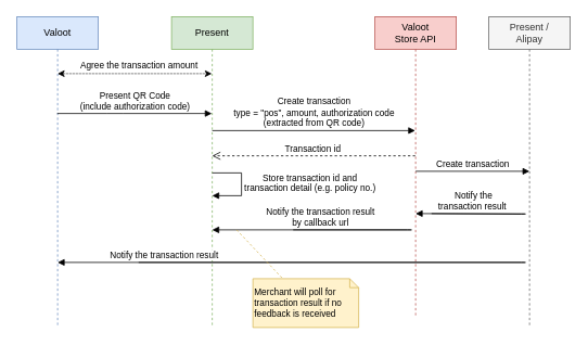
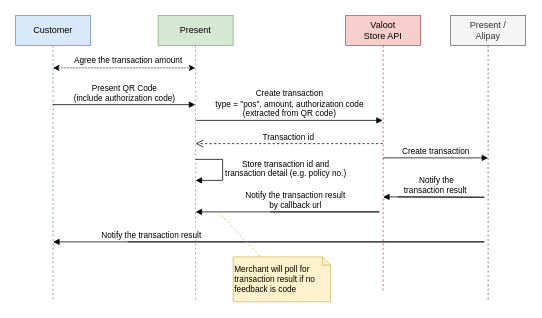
- <mxCell id="2" value="Valoot" style="shape=umlLifeline;perimeter=lifelinePerimeter;whiteSpace=wrap;html=1;container=1;collapsible=0;recursiveResize=0;outlineConnect=0;fillColor=#dae8fc;strokeColor=#6c8ebf;" vertex="1" parent="1"><mxGeometry x="20" y="20" width="100" height="380" as="geometry" /></mxCell>
+ <mxCell id="2" value="Customer" style="shape=umlLifeline;perimeter=lifelinePerimeter;whiteSpace=wrap;html=1;container=1;collapsible=0;recursiveResize=0;outlineConnect=0;fillColor=#dae8fc;strokeColor=#6c8ebf;" vertex="1" parent="1"><mxGeometry x="20" y="20" width="100" height="380" as="geometry" /></mxCell>
- <mxCell id="13" value="Merchant will poll for transaction result if no feedback is received" style="shape=note;whiteSpace=wrap;html=1;size=11;verticalAlign=top;align=left;spacingTop=4;fontSize=11;fillColor=#fff2cc;strokeColor=#d6b656;" vertex="1" parent="1"><mxGeometry x="310" y="342" width="130" height="60" as="geometry" /></mxCell>
+ <mxCell id="13" value="Merchant will poll for transaction result if no feedback is code" style="shape=note;whiteSpace=wrap;html=1;size=11;verticalAlign=top;align=left;spacingTop=4;fontSize=11;fillColor=#fff2cc;strokeColor=#d6b656;" vertex="1" parent="1"><mxGeometry x="310" y="342" width="130" height="60" as="geometry" /></mxCell>
